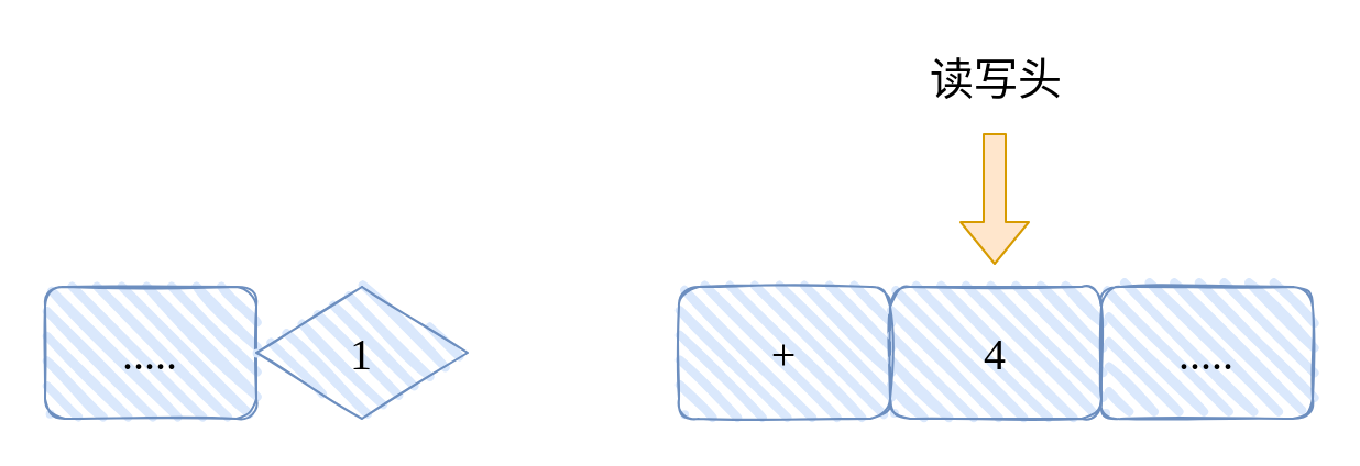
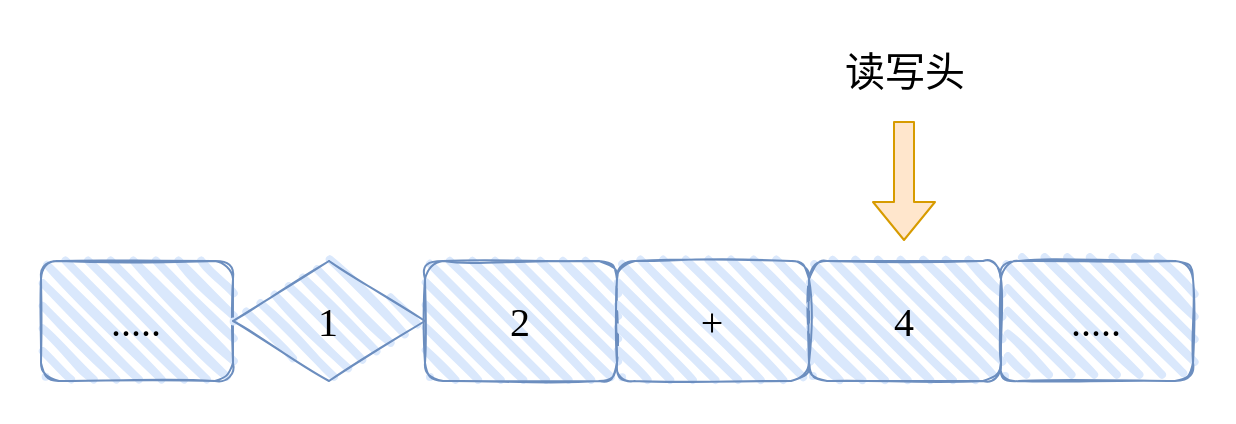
+ <mxCell id="6" value="2" style="rounded=1;whiteSpace=wrap;html=1;strokeWidth=1;fillWeight=4;hachureGap=8;hachureAngle=45;sketch=1;shadow=0;fillColor=#dae8fc;strokeColor=#6c8ebf;fontSize=20;fontFamily=Comic Sans MS;" parent="1" vertex="1"><mxGeometry x="212" y="130" width="96" height="60" as="geometry" /></mxCell>
